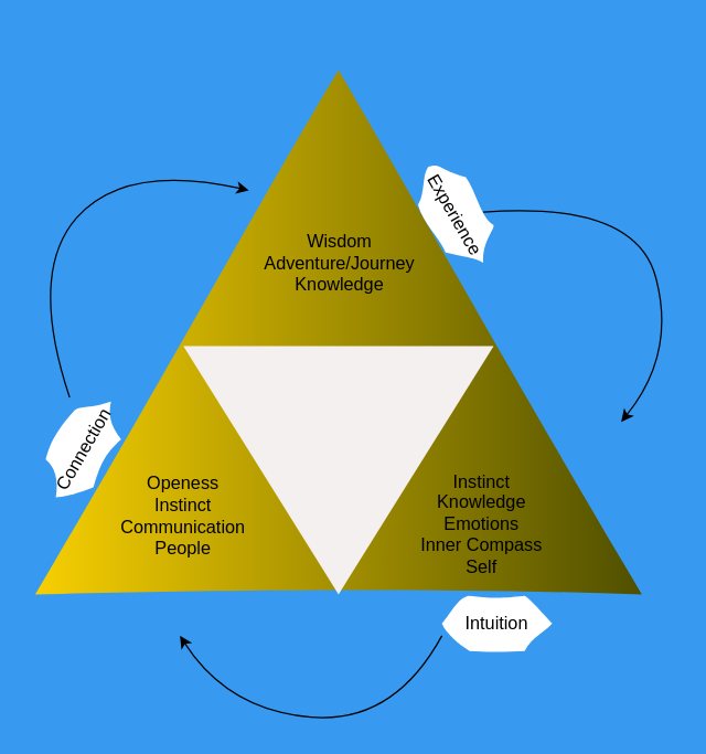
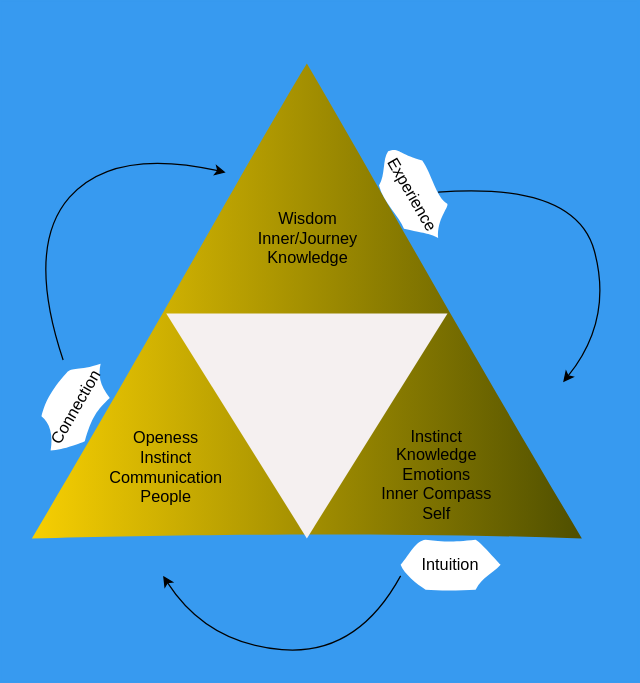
- <mxCell id="7" value="Wisdom&lt;div style=&quot;font-size: 13px;&quot;&gt;Adventure/Journey&lt;/div&gt;&lt;div style=&quot;font-size: 13px;&quot;&gt;Knowledge&lt;/div&gt;" style="whiteSpace=wrap;html=1;aspect=fixed;strokeColor=none;fontSize=13;sketch=1;curveFitting=1;jiggle=2;fillColor=none;" vertex="1" parent="1"><mxGeometry x="200.5" y="145" width="90" height="90" as="geometry" /></mxCell>
+ <mxCell id="7" value="Wisdom&lt;div style=&quot;font-size: 13px;&quot;&gt;Inner/Journey&lt;/div&gt;&lt;div style=&quot;font-size: 13px;&quot;&gt;Knowledge&lt;/div&gt;" style="whiteSpace=wrap;html=1;aspect=fixed;strokeColor=none;fontSize=13;sketch=1;curveFitting=1;jiggle=2;fillColor=none;" vertex="1" parent="1"><mxGeometry x="200.5" y="145" width="90" height="90" as="geometry" /></mxCell>
